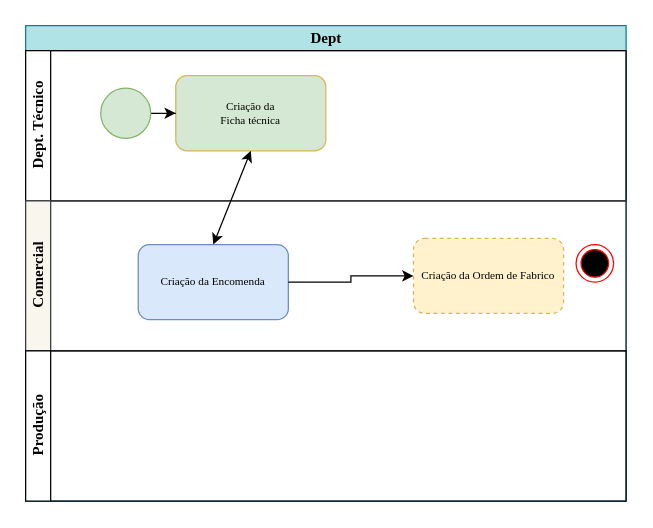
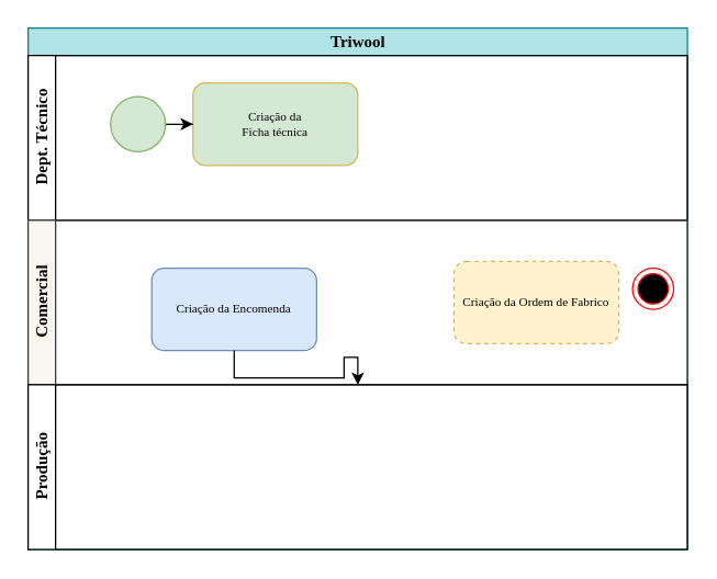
- <mxCell id="2" value="Dept" style="swimlane;childLayout=stackLayout;resizeParent=1;resizeParentMax=0;horizontal=1;startSize=20;horizontalStack=0;html=1;hachureGap=4;fontFamily=Architects Daughter;fontSource=https%3A%2F%2Ffonts.googleapis.com%2Fcss%3Ffamily%3DArchitects%2BDaughter;fillColor=#b0e3e6;strokeColor=#0e8088;sketchStyle=rough;" parent="1" vertex="1"><mxGeometry x="20" y="20" width="480" height="380" as="geometry" /></mxCell>
+ <mxCell id="2" value="Triwool" style="swimlane;childLayout=stackLayout;resizeParent=1;resizeParentMax=0;horizontal=1;startSize=20;horizontalStack=0;html=1;hachureGap=4;fontFamily=Architects Daughter;fontSource=https%3A%2F%2Ffonts.googleapis.com%2Fcss%3Ffamily%3DArchitects%2BDaughter;fillColor=#b0e3e6;strokeColor=#0e8088;sketchStyle=rough;" parent="1" vertex="1"><mxGeometry x="20" y="20" width="480" height="380" as="geometry" /></mxCell>
- <mxCell id="13" value="" style="endArrow=classic;startArrow=classic;html=1;rounded=0;entryX=0.5;entryY=1;entryDx=0;entryDy=0;exitX=0.5;exitY=0;exitDx=0;exitDy=0;" edge="1" parent="2" source="9" target="4"><mxGeometry width="50" height="50" relative="1" as="geometry"><mxPoint x="220" y="270" as="sourcePoint" /><mxPoint x="270" y="220" as="targetPoint" /></mxGeometry></mxCell>
- <mxCell id="11" value="" style="edgeStyle=orthogonalEdgeStyle;rounded=0;orthogonalLoop=1;jettySize=auto;html=1;" edge="1" parent="7" source="9" target="10"><mxGeometry relative="1" as="geometry" /></mxCell>
+ <mxCell id="11" value="" style="edgeStyle=orthogonalEdgeStyle;rounded=0;orthogonalLoop=1;jettySize=auto;html=1;" edge="1" parent="7" source="9" target="12"><mxGeometry relative="1" as="geometry" /></mxCell>
